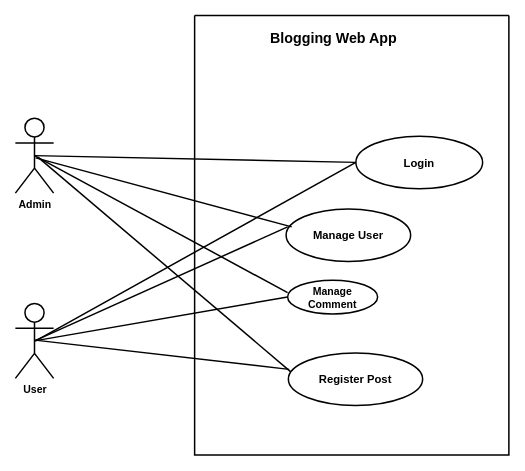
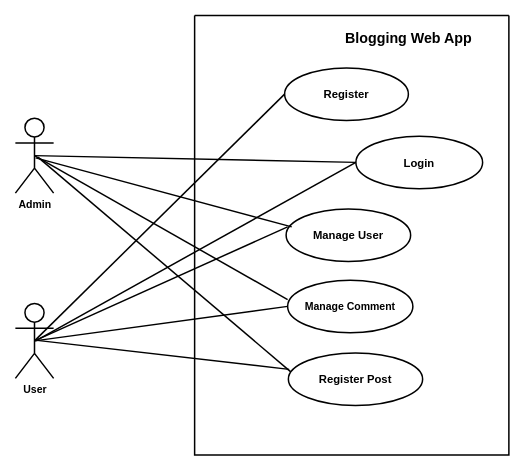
- <mxCell id="3" value="&lt;b&gt;&lt;font style=&quot;font-size: 19px;&quot;&gt;Blogging Web App&lt;/font&gt;&lt;/b&gt;" style="text;html=1;align=center;verticalAlign=middle;resizable=0;points=[];autosize=1;strokeColor=none;fillColor=none;" parent="2" vertex="1"><mxGeometry x="91" y="13" width="187" height="35" as="geometry" /></mxCell>
+ <mxCell id="3" value="&lt;b&gt;&lt;font style=&quot;font-size: 19px;&quot;&gt;Blogging Web App&lt;/font&gt;&lt;/b&gt;" style="text;html=1;align=center;verticalAlign=middle;resizable=0;points=[];autosize=1;strokeColor=none;fillColor=none;" parent="2" vertex="1"><mxGeometry x="191" y="13" width="187" height="35" as="geometry" /></mxCell>
+ <mxCell id="4" value="&lt;span&gt;&lt;font style=&quot;font-size: 15px;&quot;&gt;Register&lt;/font&gt;&lt;/span&gt;" style="ellipse;whiteSpace=wrap;html=1;fontStyle=1;strokeWidth=2;" parent="2" vertex="1"><mxGeometry x="120" y="70" width="165" height="70" as="geometry" /></mxCell>
+ <mxCell id="12" value="" style="endArrow=none;html=1;rounded=0;entryX=0;entryY=0.5;entryDx=0;entryDy=0;exitX=0.5;exitY=0.5;exitDx=0;exitDy=0;exitPerimeter=0;fontStyle=1;strokeWidth=2;" parent="1" source="10" target="4" edge="1"><mxGeometry width="50" height="50" relative="1" as="geometry"><mxPoint x="312" y="311" as="sourcePoint" /><mxPoint x="362" y="261" as="targetPoint" /></mxGeometry></mxCell>
- <mxCell id="7" value="&lt;b&gt;&lt;font style=&quot;font-size: 14px;&quot;&gt;Manage Comment&lt;/font&gt;&lt;/b&gt;" style="ellipse;whiteSpace=wrap;html=1;strokeWidth=2;" parent="2" vertex="1"><mxGeometry x="124" y="353" width="120" height="45" as="geometry" /></mxCell>
+ <mxCell id="7" value="&lt;b&gt;&lt;font style=&quot;font-size: 14px;&quot;&gt;Manage Comment&lt;/font&gt;&lt;/b&gt;" style="ellipse;whiteSpace=wrap;html=1;strokeWidth=2;" parent="2" vertex="1"><mxGeometry x="124" y="353" width="167" height="70" as="geometry" /></mxCell>
